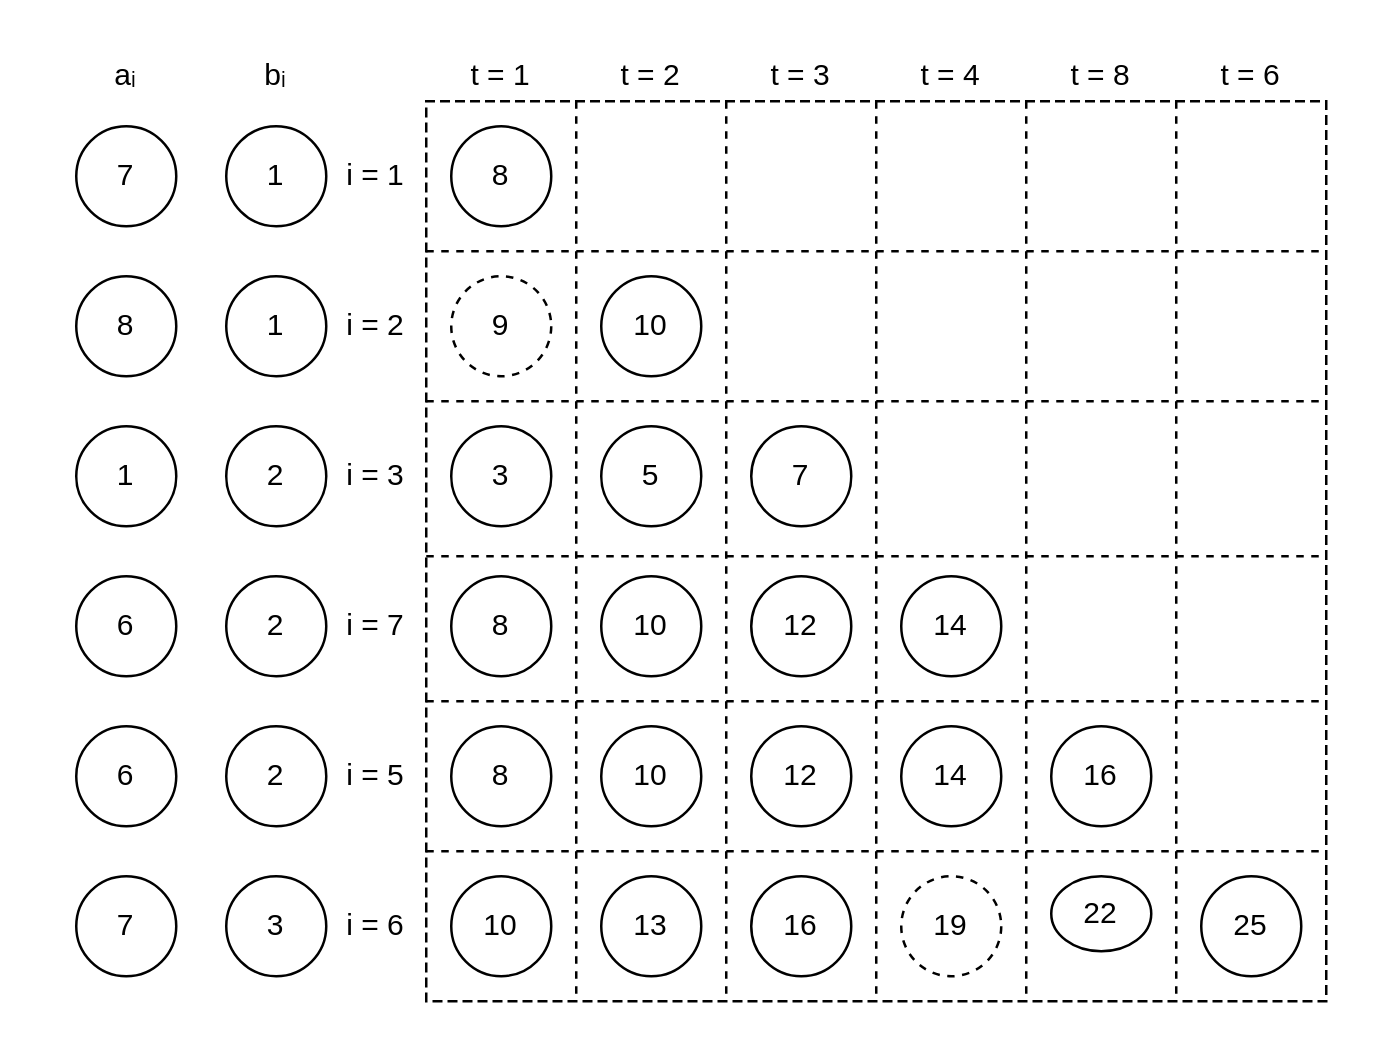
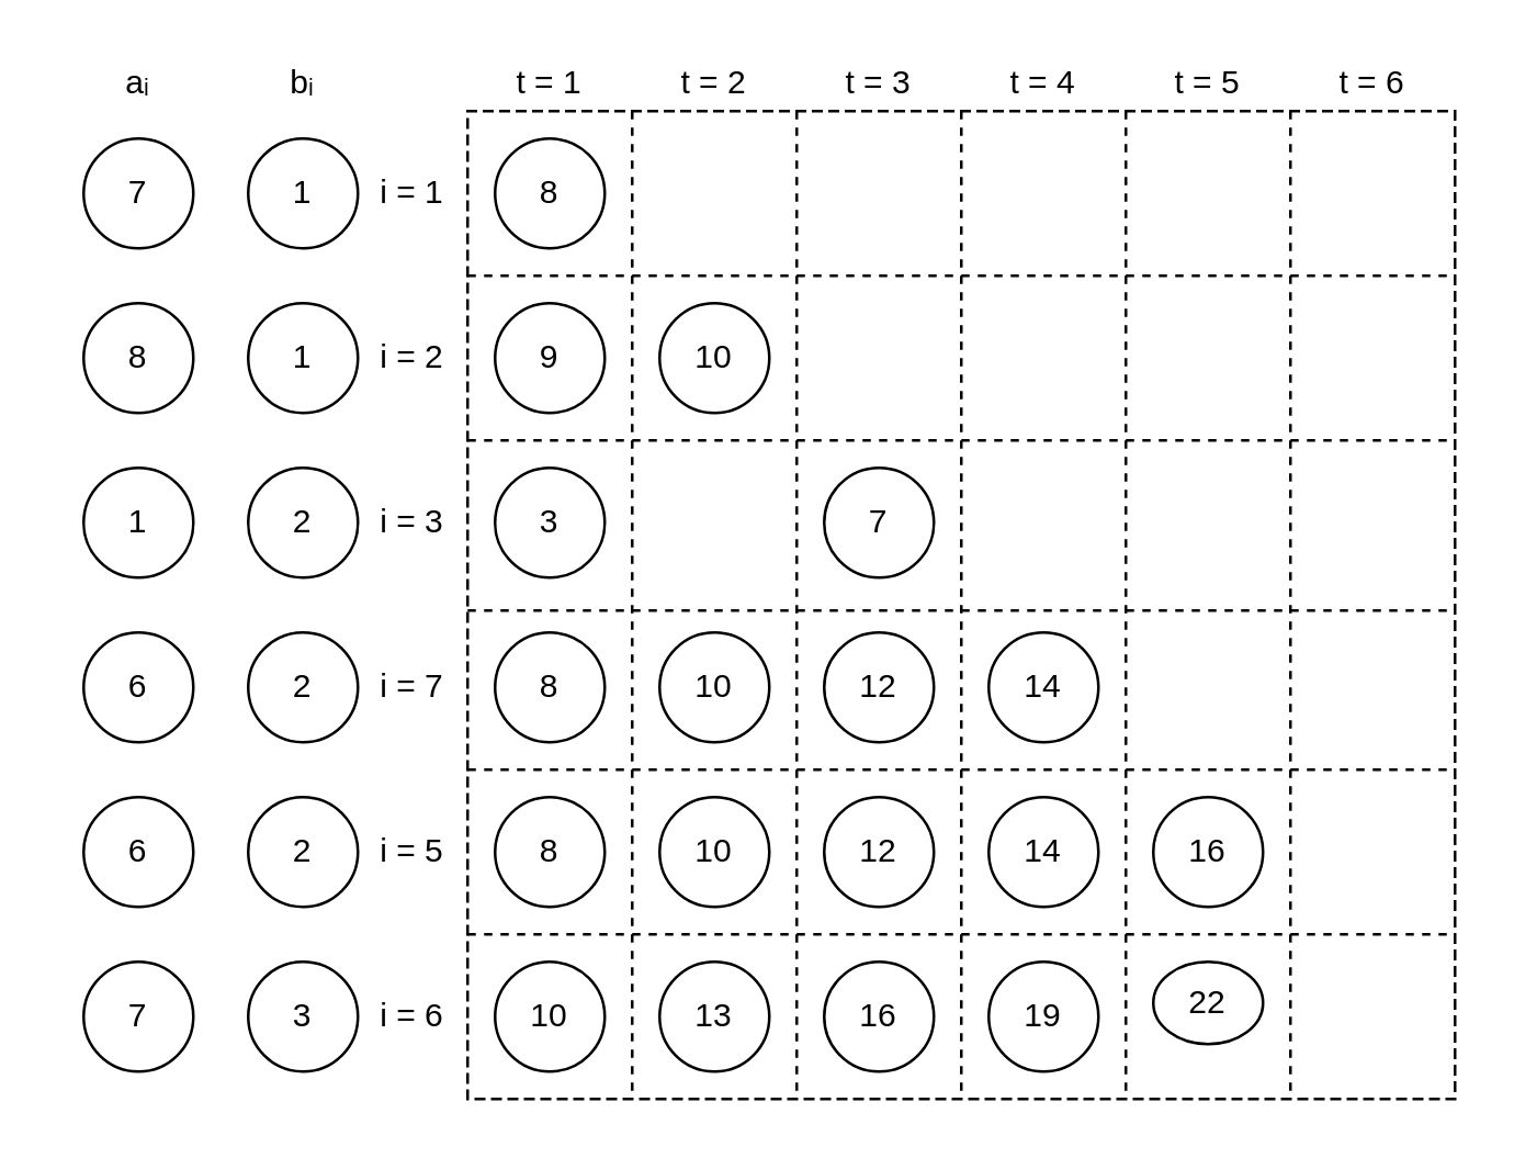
- <mxCell id="97" value="t = 8" style="shape=partialRectangle;html=1;whiteSpace=wrap;connectable=0;strokeColor=inherit;overflow=hidden;fillColor=none;top=0;left=0;bottom=0;right=0;pointerEvents=1;" parent="92" vertex="1"><mxGeometry x="240" width="60" height="20" as="geometry"><mxRectangle width="60" height="20" as="alternateBounds" /></mxGeometry></mxCell>
+ <mxCell id="97" value="t = 5" style="shape=partialRectangle;html=1;whiteSpace=wrap;connectable=0;strokeColor=inherit;overflow=hidden;fillColor=none;top=0;left=0;bottom=0;right=0;pointerEvents=1;" parent="92" vertex="1"><mxGeometry x="240" width="60" height="20" as="geometry"><mxRectangle width="60" height="20" as="alternateBounds" /></mxGeometry></mxCell>
- <mxCell id="46" value="9" style="ellipse;whiteSpace=wrap;html=1;aspect=fixed;fillColor=none;dashed=1;" parent="1" vertex="1"><mxGeometry x="180" y="110" width="40" height="40" as="geometry" /></mxCell>
+ <mxCell id="46" value="9" style="ellipse;whiteSpace=wrap;html=1;aspect=fixed;fillColor=none;" parent="1" vertex="1"><mxGeometry x="180" y="110" width="40" height="40" as="geometry" /></mxCell>
- <mxCell id="52" value="5" style="ellipse;whiteSpace=wrap;html=1;aspect=fixed;fillColor=none;" parent="1" vertex="1"><mxGeometry x="240" y="170" width="40" height="40" as="geometry" /></mxCell>
- <mxCell id="61" value="19" style="ellipse;whiteSpace=wrap;html=1;aspect=fixed;fillColor=none;dashed=1;" parent="1" vertex="1"><mxGeometry x="360" y="350" width="40" height="40" as="geometry" /></mxCell>
+ <mxCell id="61" value="19" style="ellipse;whiteSpace=wrap;html=1;aspect=fixed;fillColor=none;" parent="1" vertex="1"><mxGeometry x="360" y="350" width="40" height="40" as="geometry" /></mxCell>
- <mxCell id="65" value="25" style="ellipse;whiteSpace=wrap;html=1;aspect=fixed;fillColor=none;" parent="1" vertex="1"><mxGeometry x="480" y="350" width="40" height="40" as="geometry" /></mxCell>
